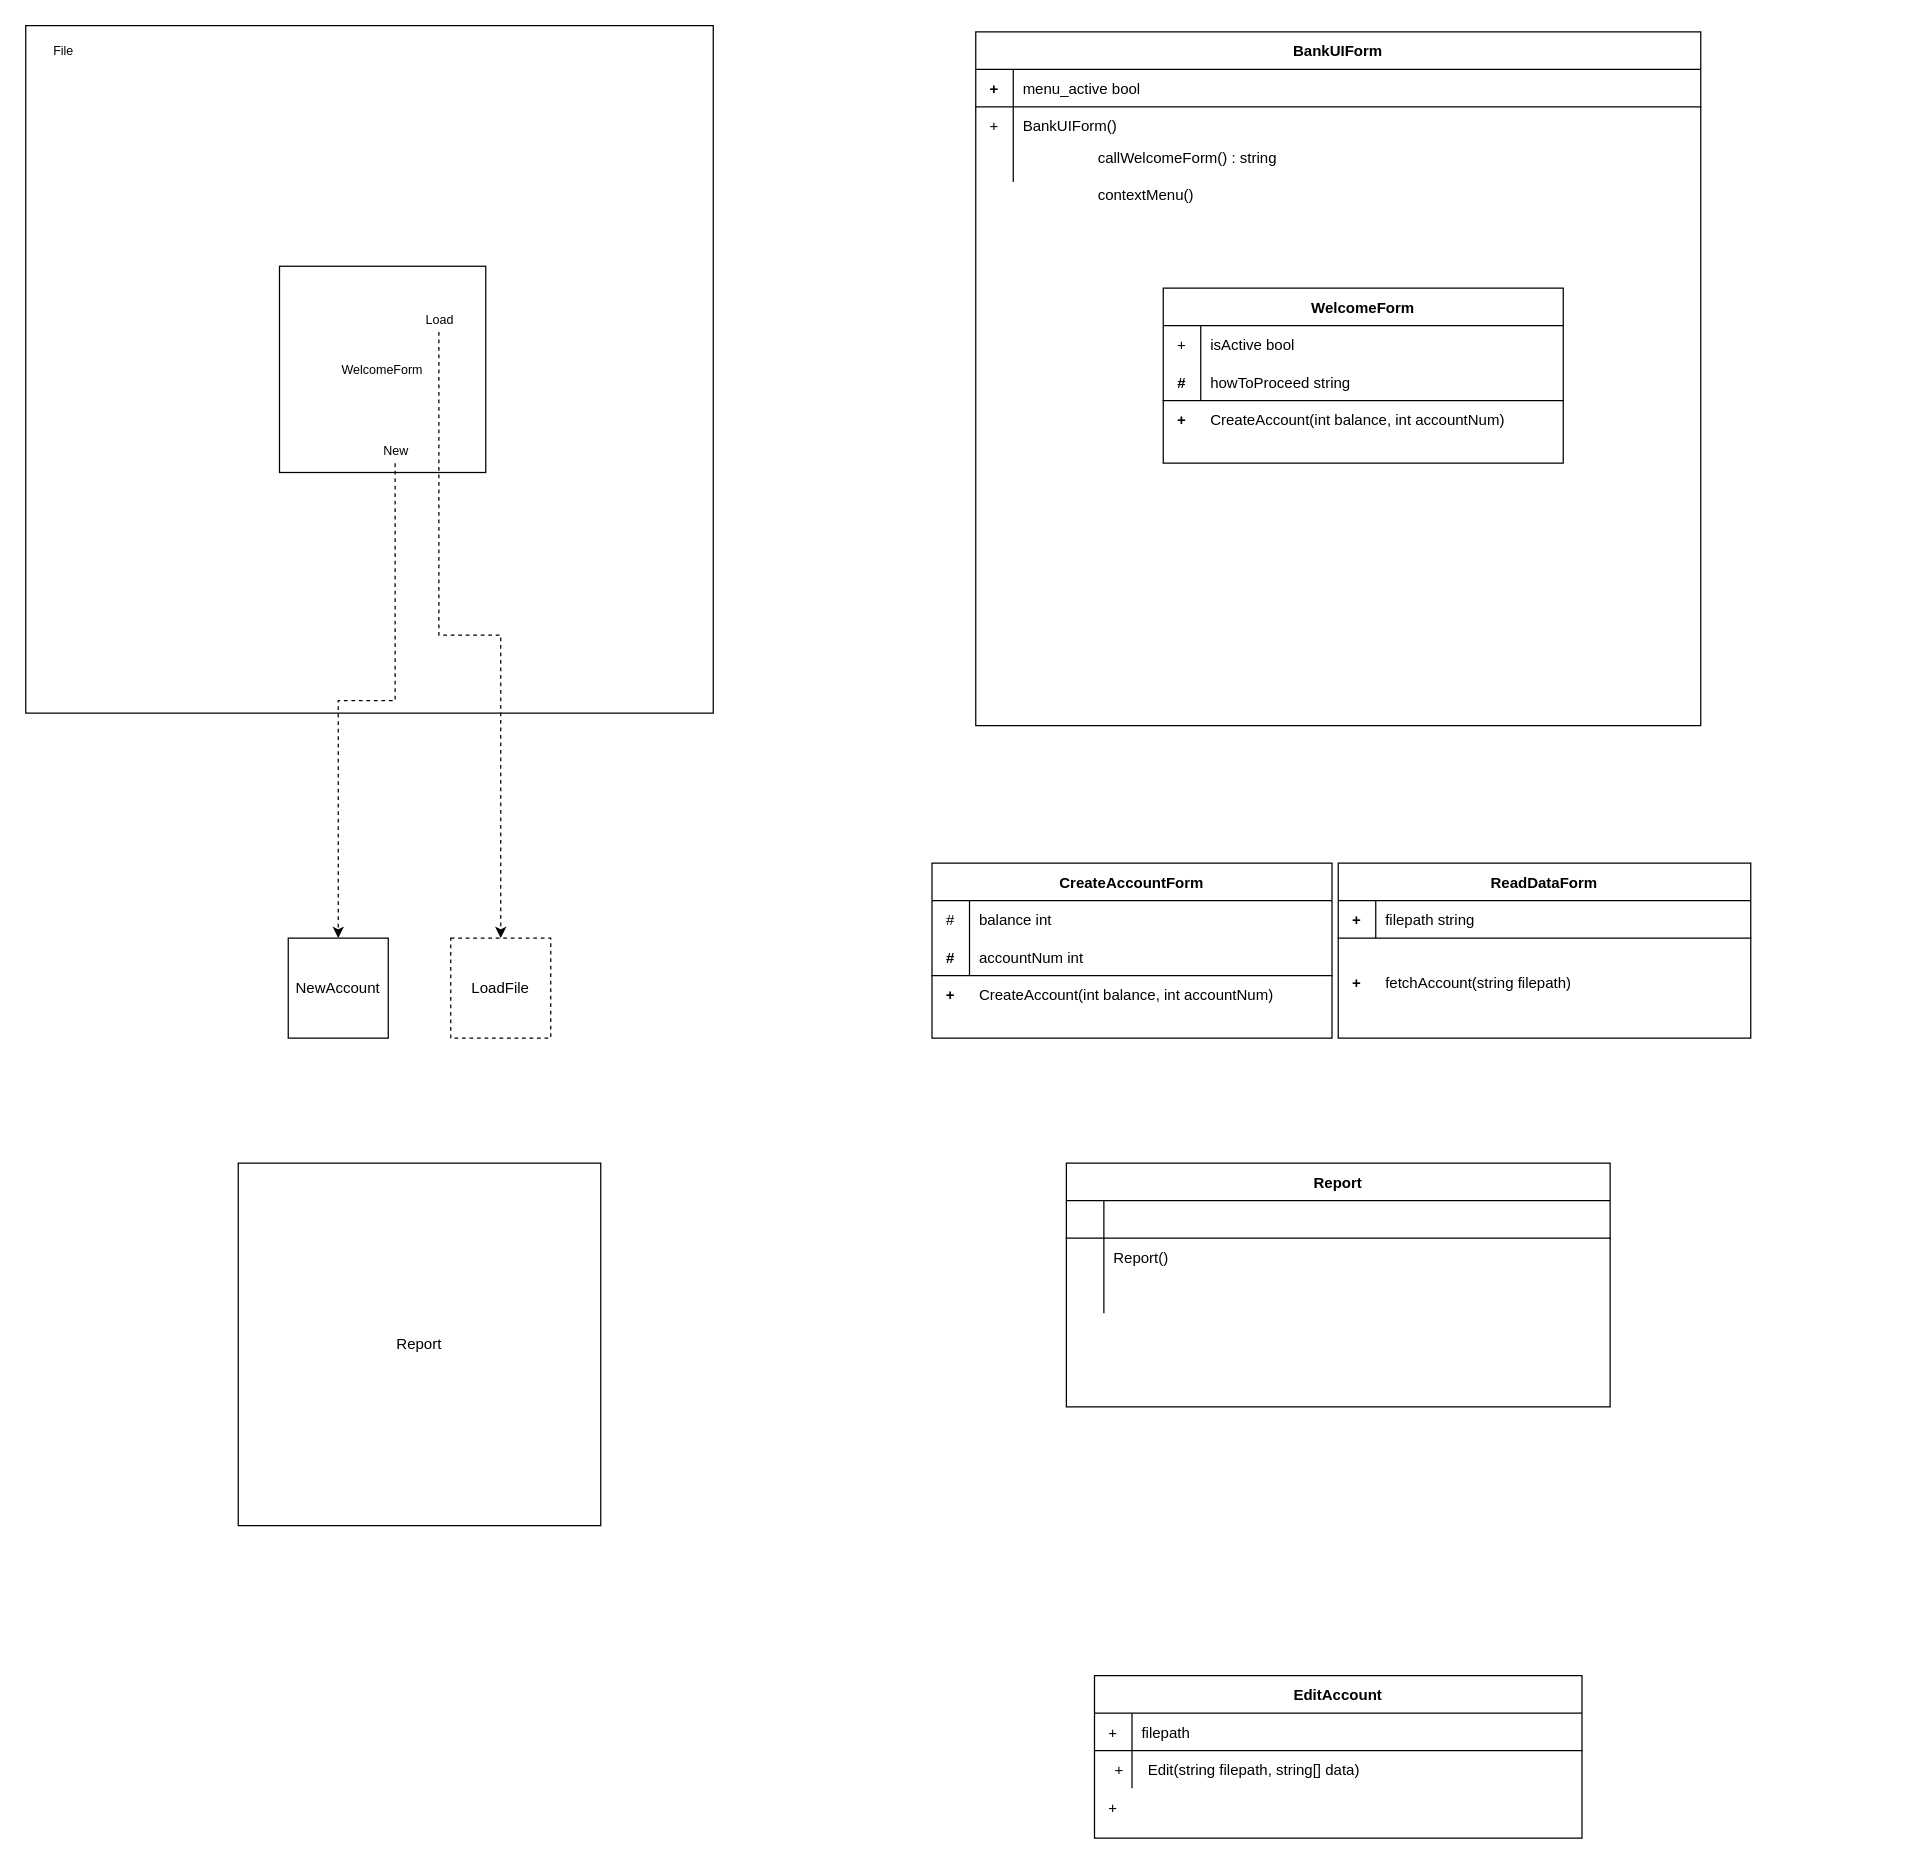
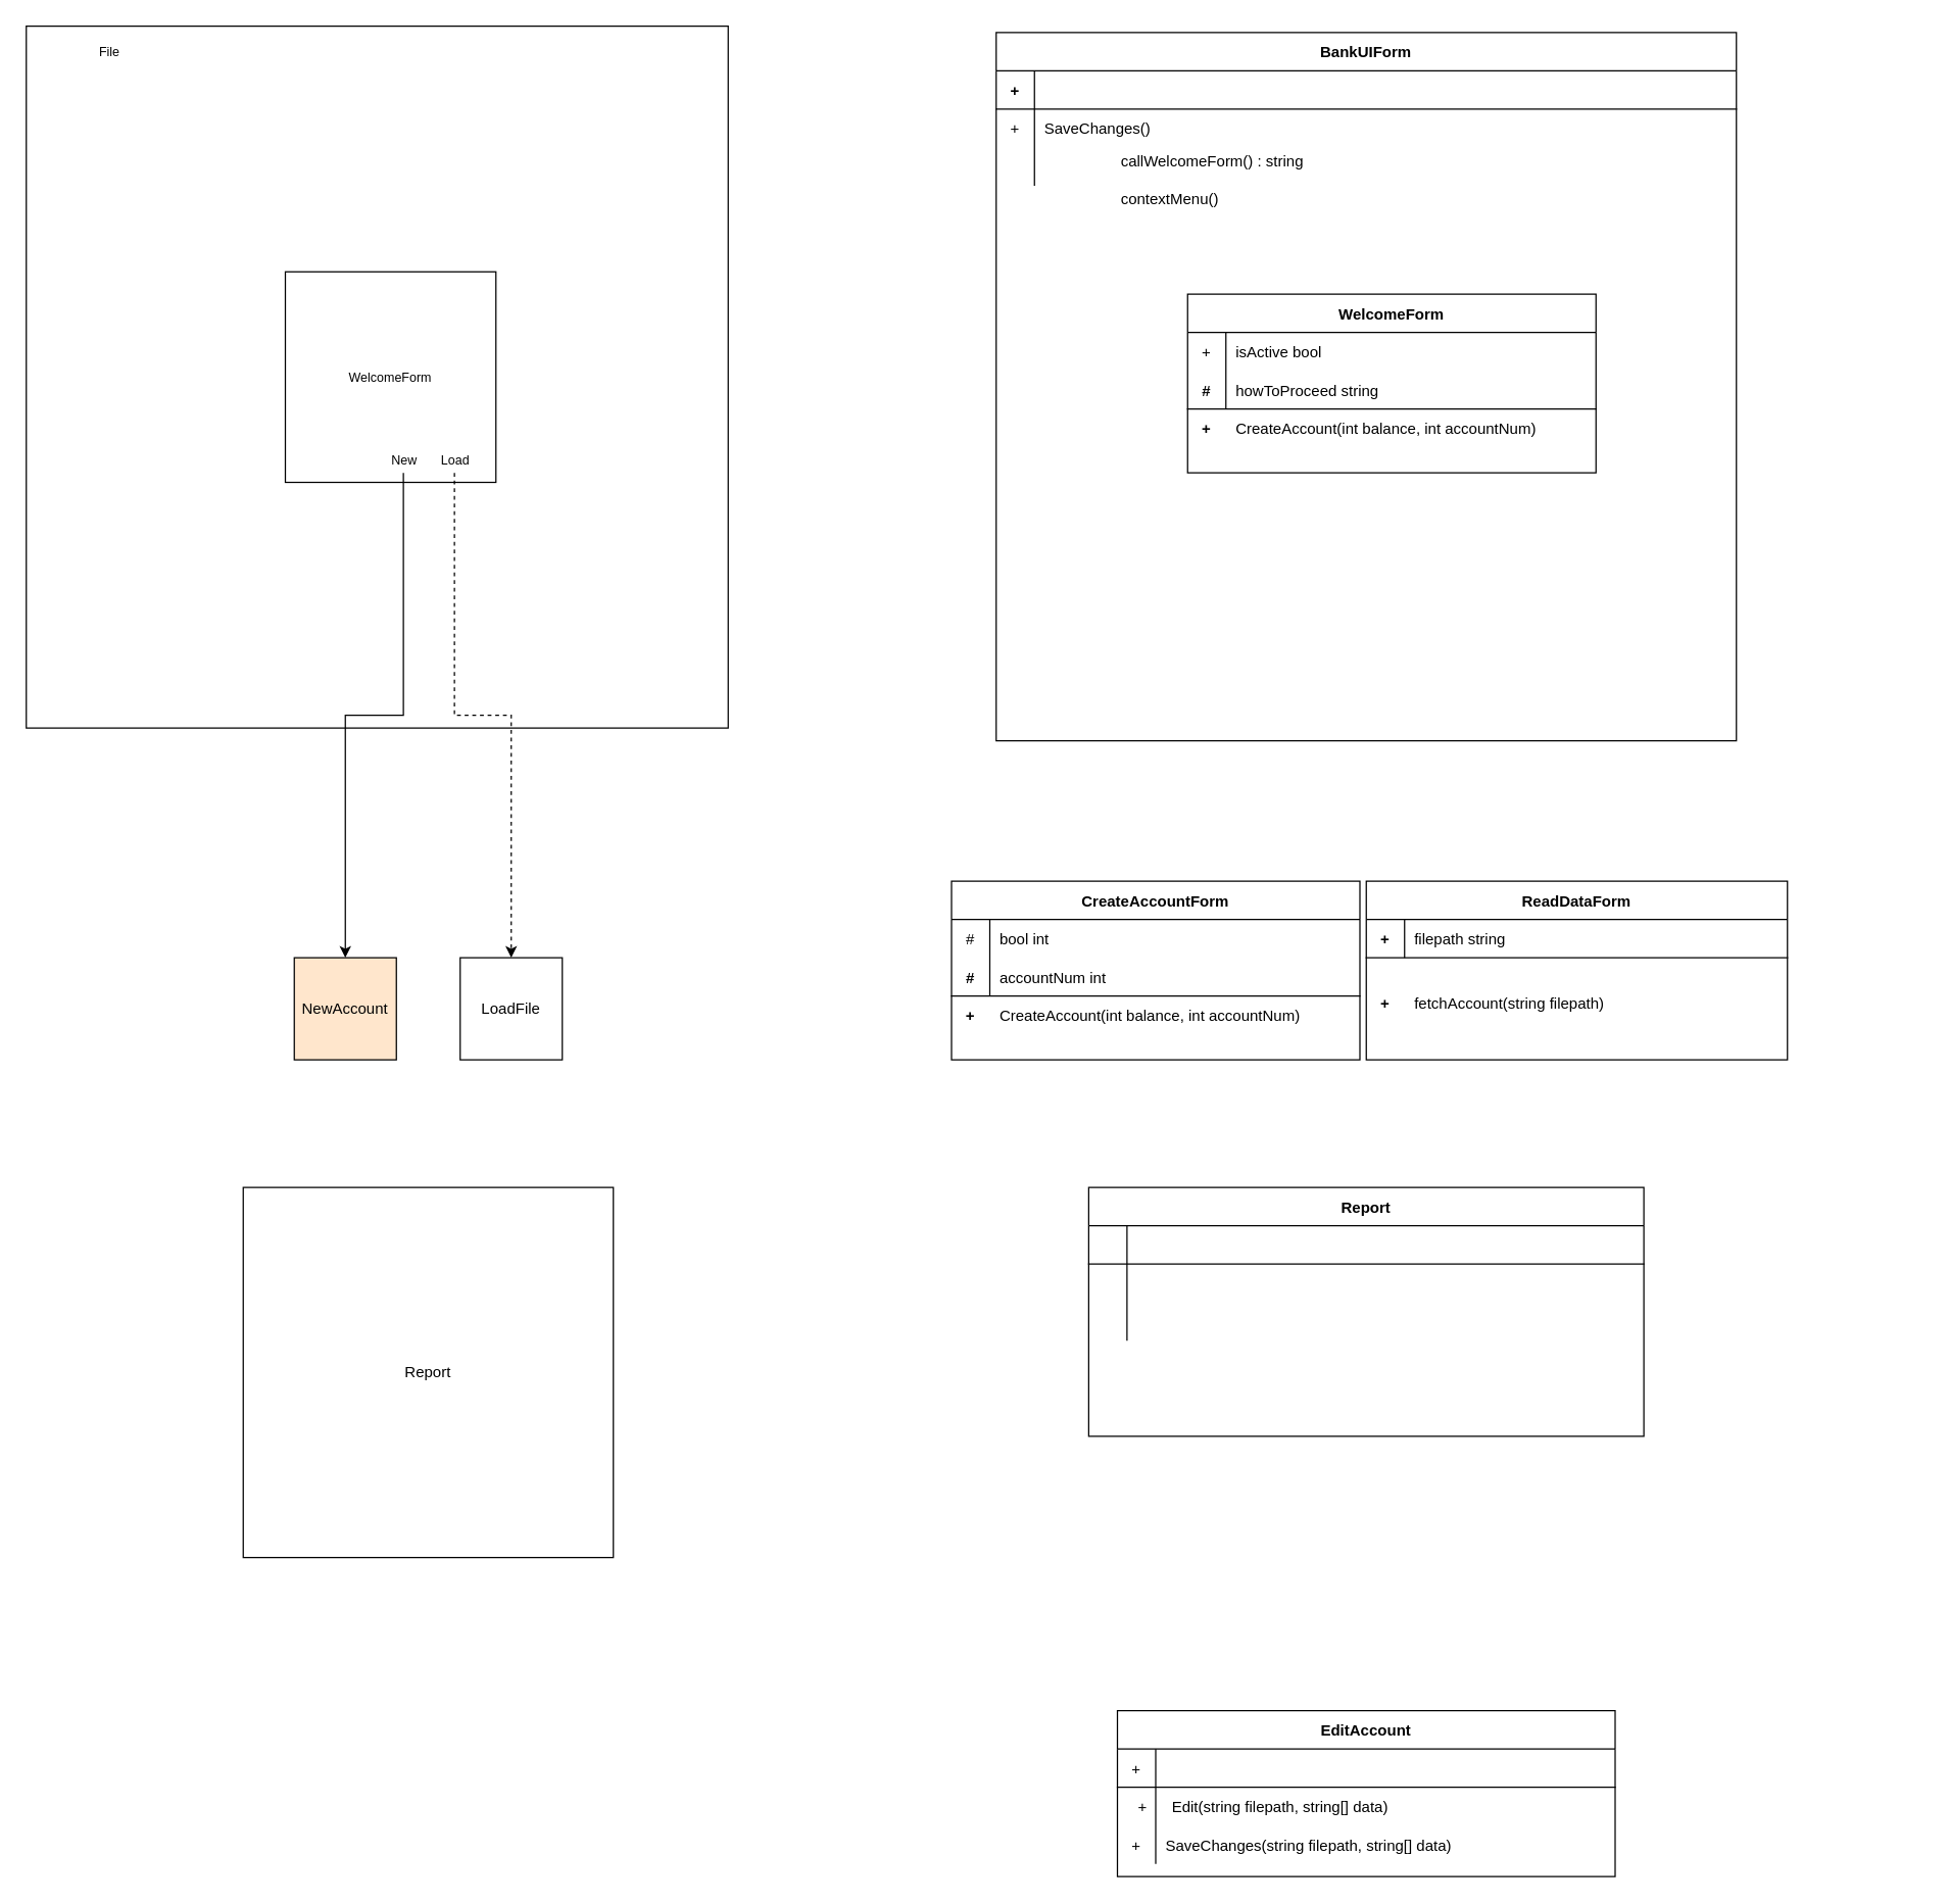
- <mxCell id="29" value="File" style="text;html=1;align=center;verticalAlign=middle;resizable=0;points=[];autosize=1;strokeColor=none;fillColor=none;fontSize=10;" vertex="1" parent="27"><mxGeometry x="15" y="10" width="30" height="20" as="geometry" /></mxCell>
+ <mxCell id="29" value="File" style="text;html=1;align=center;verticalAlign=middle;resizable=0;points=[];autosize=1;strokeColor=none;fillColor=none;fontSize=10;" vertex="1" parent="27"><mxGeometry x="50" y="10" width="30" height="20" as="geometry" /></mxCell>
- <mxCell id="5" value="menu_active bool" style="shape=partialRectangle;overflow=hidden;connectable=0;fillColor=none;top=0;left=0;bottom=0;right=0;align=left;spacingLeft=6;fontStyle=0;" parent="3" vertex="1"><mxGeometry x="30" width="550" height="30" as="geometry"><mxRectangle width="550" height="30" as="alternateBounds" /></mxGeometry></mxCell>
- <mxCell id="8" value="BankUIForm()" style="shape=partialRectangle;overflow=hidden;connectable=0;fillColor=none;top=0;left=0;bottom=0;right=0;align=left;spacingLeft=6;" parent="6" vertex="1"><mxGeometry x="30" width="550" height="30" as="geometry"><mxRectangle width="550" height="30" as="alternateBounds" /></mxGeometry></mxCell>
+ <mxCell id="8" value="SaveChanges()" style="shape=partialRectangle;overflow=hidden;connectable=0;fillColor=none;top=0;left=0;bottom=0;right=0;align=left;spacingLeft=6;" parent="6" vertex="1"><mxGeometry x="30" width="550" height="30" as="geometry"><mxRectangle width="550" height="30" as="alternateBounds" /></mxGeometry></mxCell>
- <mxCell id="33" value="Load&lt;span style=&quot;white-space: pre&quot;&gt;&lt;br&gt;&lt;/span&gt;" style="text;html=1;align=center;verticalAlign=middle;resizable=0;points=[];autosize=1;strokeColor=none;fillColor=none;fontSize=10;" vertex="1" parent="30"><mxGeometry x="107.5" y="32.5" width="40" height="20" as="geometry" /></mxCell>
+ <mxCell id="33" value="Load&lt;span style=&quot;white-space: pre&quot;&gt;&lt;br&gt;&lt;/span&gt;" style="text;html=1;align=center;verticalAlign=middle;resizable=0;points=[];autosize=1;strokeColor=none;fillColor=none;fontSize=10;" vertex="1" parent="30"><mxGeometry x="112.5" y="137.5" width="40" height="20" as="geometry" /></mxCell>
- <mxCell id="34" style="edgeStyle=orthogonalEdgeStyle;rounded=0;orthogonalLoop=1;jettySize=auto;html=1;entryX=0.5;entryY=0;entryDx=0;entryDy=0;fontSize=10;dashed=1;" edge="1" parent="1" source="32" target="24"><mxGeometry relative="1" as="geometry" /></mxCell>
+ <mxCell id="34" style="edgeStyle=orthogonalEdgeStyle;rounded=0;orthogonalLoop=1;jettySize=auto;html=1;entryX=0.5;entryY=0;entryDx=0;entryDy=0;fontSize=10;" edge="1" parent="1" source="32" target="24"><mxGeometry relative="1" as="geometry" /></mxCell>
- <mxCell id="64" value="balance int" style="shape=partialRectangle;overflow=hidden;connectable=0;fillColor=none;top=0;left=0;bottom=0;right=0;align=left;spacingLeft=6;fontStyle=0;" vertex="1" parent="63"><mxGeometry width="220" height="30" as="geometry"><mxRectangle width="220" height="30" as="alternateBounds" /></mxGeometry></mxCell>
+ <mxCell id="64" value="bool int" style="shape=partialRectangle;overflow=hidden;connectable=0;fillColor=none;top=0;left=0;bottom=0;right=0;align=left;spacingLeft=6;fontStyle=0;" vertex="1" parent="63"><mxGeometry width="220" height="30" as="geometry"><mxRectangle width="220" height="30" as="alternateBounds" /></mxGeometry></mxCell>
- <mxCell id="24" value="NewAccount" style="whiteSpace=wrap;html=1;aspect=fixed;" vertex="1" parent="1"><mxGeometry x="230" y="750" width="80" height="80" as="geometry" /></mxCell>
+ <mxCell id="24" value="NewAccount" style="whiteSpace=wrap;html=1;aspect=fixed;fillColor=#ffe6cc;" vertex="1" parent="1"><mxGeometry x="230" y="750" width="80" height="80" as="geometry" /></mxCell>
- <mxCell id="25" value="LoadFile" style="whiteSpace=wrap;html=1;aspect=fixed;dashed=1;" vertex="1" parent="1"><mxGeometry x="360" y="750" width="80" height="80" as="geometry" /></mxCell>
+ <mxCell id="25" value="LoadFile" style="whiteSpace=wrap;html=1;aspect=fixed;" vertex="1" parent="1"><mxGeometry x="360" y="750" width="80" height="80" as="geometry" /></mxCell>
- <mxCell id="42" value="Report()" style="shape=partialRectangle;overflow=hidden;connectable=0;fillColor=none;top=0;left=0;bottom=0;right=0;align=left;spacingLeft=6;" vertex="1" parent="40"><mxGeometry x="30" width="405" height="30" as="geometry"><mxRectangle width="405" height="30" as="alternateBounds" /></mxGeometry></mxCell>
- <mxCell id="15" value="filepath" style="shape=partialRectangle;overflow=hidden;connectable=0;fillColor=none;top=0;left=0;bottom=0;right=0;align=left;spacingLeft=6;fontStyle=0;" parent="13" vertex="1"><mxGeometry x="30" width="360" height="30" as="geometry"><mxRectangle width="360" height="30" as="alternateBounds" /></mxGeometry></mxCell>
+ <mxCell id="21" value="SaveChanges(string filepath, string[] data)" style="shape=partialRectangle;overflow=hidden;connectable=0;fillColor=none;top=0;left=0;bottom=0;right=0;align=left;spacingLeft=6;" parent="19" vertex="1"><mxGeometry x="30" width="360" height="30" as="geometry"><mxRectangle width="360" height="30" as="alternateBounds" /></mxGeometry></mxCell>
